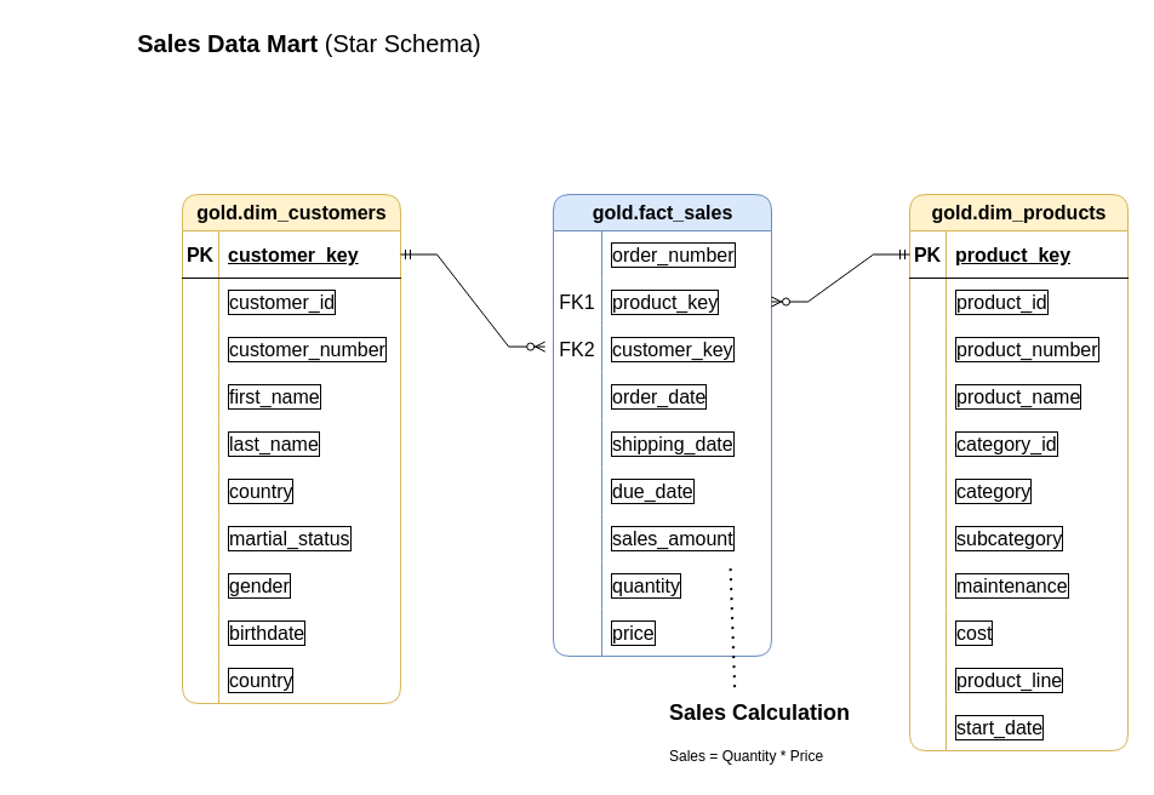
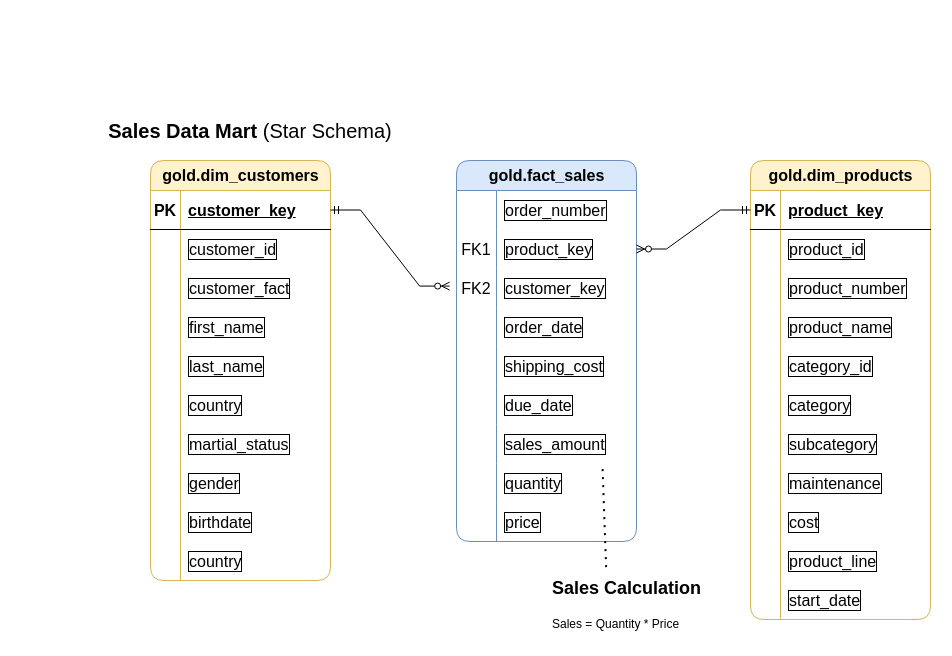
- <mxCell id="95" value="&lt;font style=&quot;font-size: 20px;&quot;&gt;&lt;b&gt;Sales Data Mart&lt;/b&gt; (Star Schema)&lt;/font&gt;" style="text;html=1;align=center;verticalAlign=middle;whiteSpace=wrap;rounded=0;" vertex="1" parent="1"><mxGeometry x="20" y="20" width="470" height="30" as="geometry" /></mxCell>
+ <mxCell id="95" value="&lt;font style=&quot;font-size: 20px;&quot;&gt;&lt;b&gt;Sales Data Mart&lt;/b&gt; (Star Schema)&lt;/font&gt;" style="text;html=1;align=center;verticalAlign=middle;whiteSpace=wrap;rounded=0;" vertex="1" parent="1"><mxGeometry x="15" y="115" width="470" height="30" as="geometry" /></mxCell>
- <mxCell id="11" value="customer_number" style="shape=partialRectangle;connectable=0;fillColor=none;top=0;left=0;bottom=0;right=0;align=left;spacingLeft=6;overflow=hidden;whiteSpace=wrap;html=1;labelBorderColor=default;fontSize=16;" vertex="1" parent="9"><mxGeometry x="30" width="150" height="39" as="geometry"><mxRectangle width="150" height="39" as="alternateBounds" /></mxGeometry></mxCell>
+ <mxCell id="11" value="customer_fact" style="shape=partialRectangle;connectable=0;fillColor=none;top=0;left=0;bottom=0;right=0;align=left;spacingLeft=6;overflow=hidden;whiteSpace=wrap;html=1;labelBorderColor=default;fontSize=16;" vertex="1" parent="9"><mxGeometry x="30" width="150" height="39" as="geometry"><mxRectangle width="150" height="39" as="alternateBounds" /></mxGeometry></mxCell>
- <mxCell id="48" value="shipping_date" style="shape=partialRectangle;connectable=0;fillColor=none;top=0;left=0;bottom=0;right=0;align=left;spacingLeft=6;overflow=hidden;whiteSpace=wrap;html=1;labelBorderColor=default;fontSize=16;" vertex="1" parent="46"><mxGeometry x="40" width="140" height="39" as="geometry"><mxRectangle width="140" height="39" as="alternateBounds" /></mxGeometry></mxCell>
+ <mxCell id="48" value="shipping_cost" style="shape=partialRectangle;connectable=0;fillColor=none;top=0;left=0;bottom=0;right=0;align=left;spacingLeft=6;overflow=hidden;whiteSpace=wrap;html=1;labelBorderColor=default;fontSize=16;" vertex="1" parent="46"><mxGeometry x="40" width="140" height="39" as="geometry"><mxRectangle width="140" height="39" as="alternateBounds" /></mxGeometry></mxCell>
